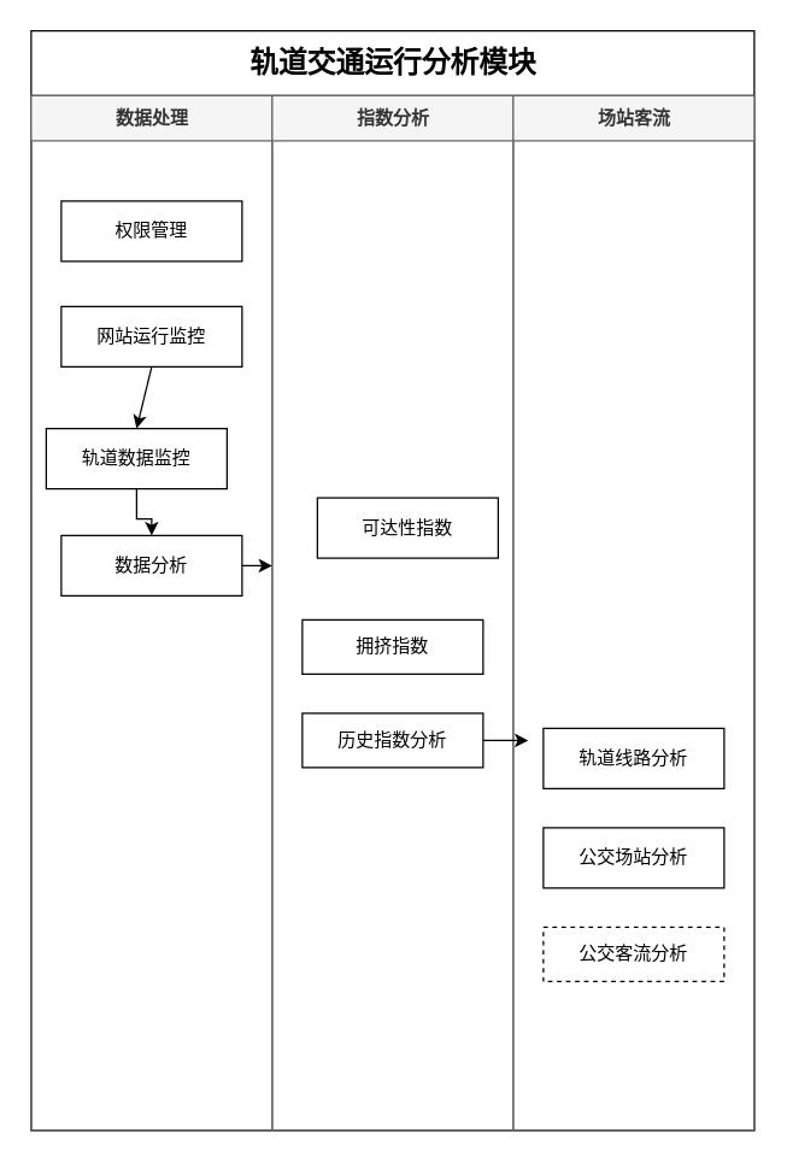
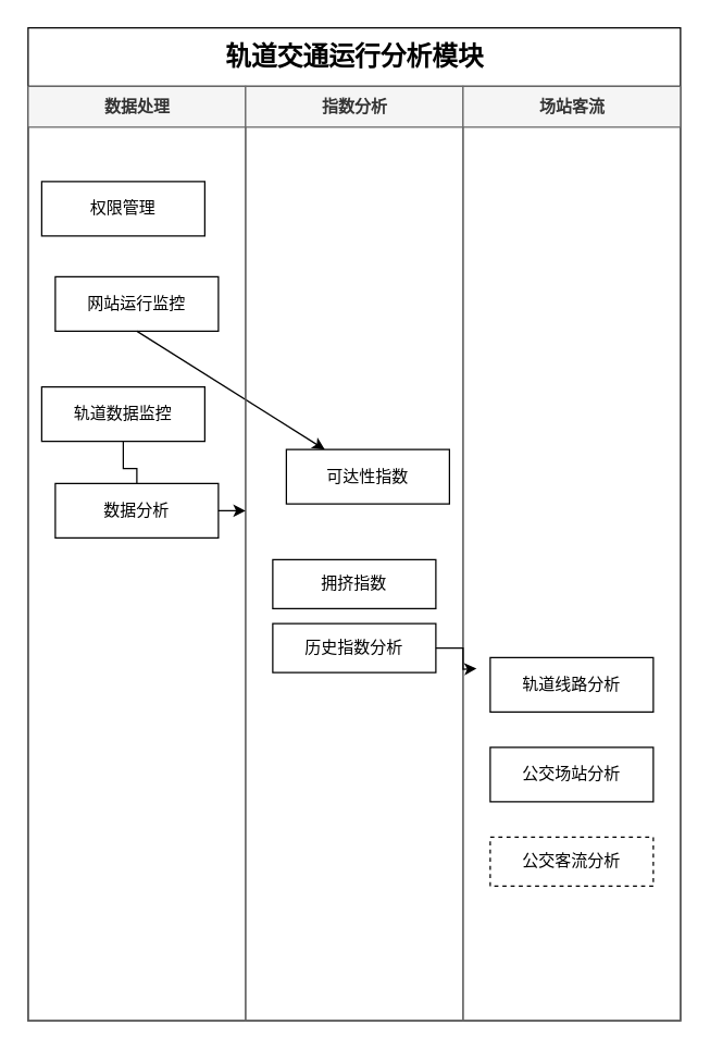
- <mxCell id="4" value="权限管理" style="rounded=0;whiteSpace=wrap;html=1;" parent="3" vertex="1"><mxGeometry x="20" y="70" width="120" height="40" as="geometry" /></mxCell>
+ <mxCell id="4" value="权限管理" style="rounded=0;whiteSpace=wrap;html=1;" parent="3" vertex="1"><mxGeometry x="10" y="70" width="120" height="40" as="geometry" /></mxCell>
- <mxCell id="6" value="" style="endArrow=classic;html=1;exitX=0.5;exitY=1;exitDx=0;exitDy=0;entryX=0.5;entryY=0;entryDx=0;entryDy=0;" parent="3" source="5" target="8" edge="1"><mxGeometry width="50" height="50" relative="1" as="geometry"><mxPoint x="80.069" y="229.931" as="sourcePoint" /><mxPoint x="50" y="106" as="targetPoint" /></mxGeometry></mxCell>
+ <mxCell id="6" value="" style="endArrow=classic;html=1;exitX=0.5;exitY=1;exitDx=0;exitDy=0;" parent="3" source="5" target="11" edge="1"><mxGeometry width="50" height="50" relative="1" as="geometry"><mxPoint x="80.069" y="229.931" as="sourcePoint" /><mxPoint x="50" y="106" as="targetPoint" /></mxGeometry></mxCell>
- <mxCell id="7" style="edgeStyle=orthogonalEdgeStyle;rounded=0;orthogonalLoop=1;jettySize=auto;html=1;exitX=0.5;exitY=1;exitDx=0;exitDy=0;" parent="3" source="8" target="9" edge="1"><mxGeometry relative="1" as="geometry" /></mxCell>
+ <mxCell id="7" style="edgeStyle=orthogonalEdgeStyle;rounded=0;orthogonalLoop=1;jettySize=auto;html=1;exitX=0.5;exitY=1;exitDx=0;exitDy=0;endArrow=none;" parent="3" source="8" target="9" edge="1"><mxGeometry relative="1" as="geometry" /></mxCell>
- <mxCell id="13" value="历史指数分析" style="rounded=0;whiteSpace=wrap;html=1;" parent="10" vertex="1"><mxGeometry x="20" y="410" width="120" height="36" as="geometry" /></mxCell>
+ <mxCell id="13" value="历史指数分析" style="rounded=0;whiteSpace=wrap;html=1;" parent="10" vertex="1"><mxGeometry x="20" y="395" width="120" height="36" as="geometry" /></mxCell>
